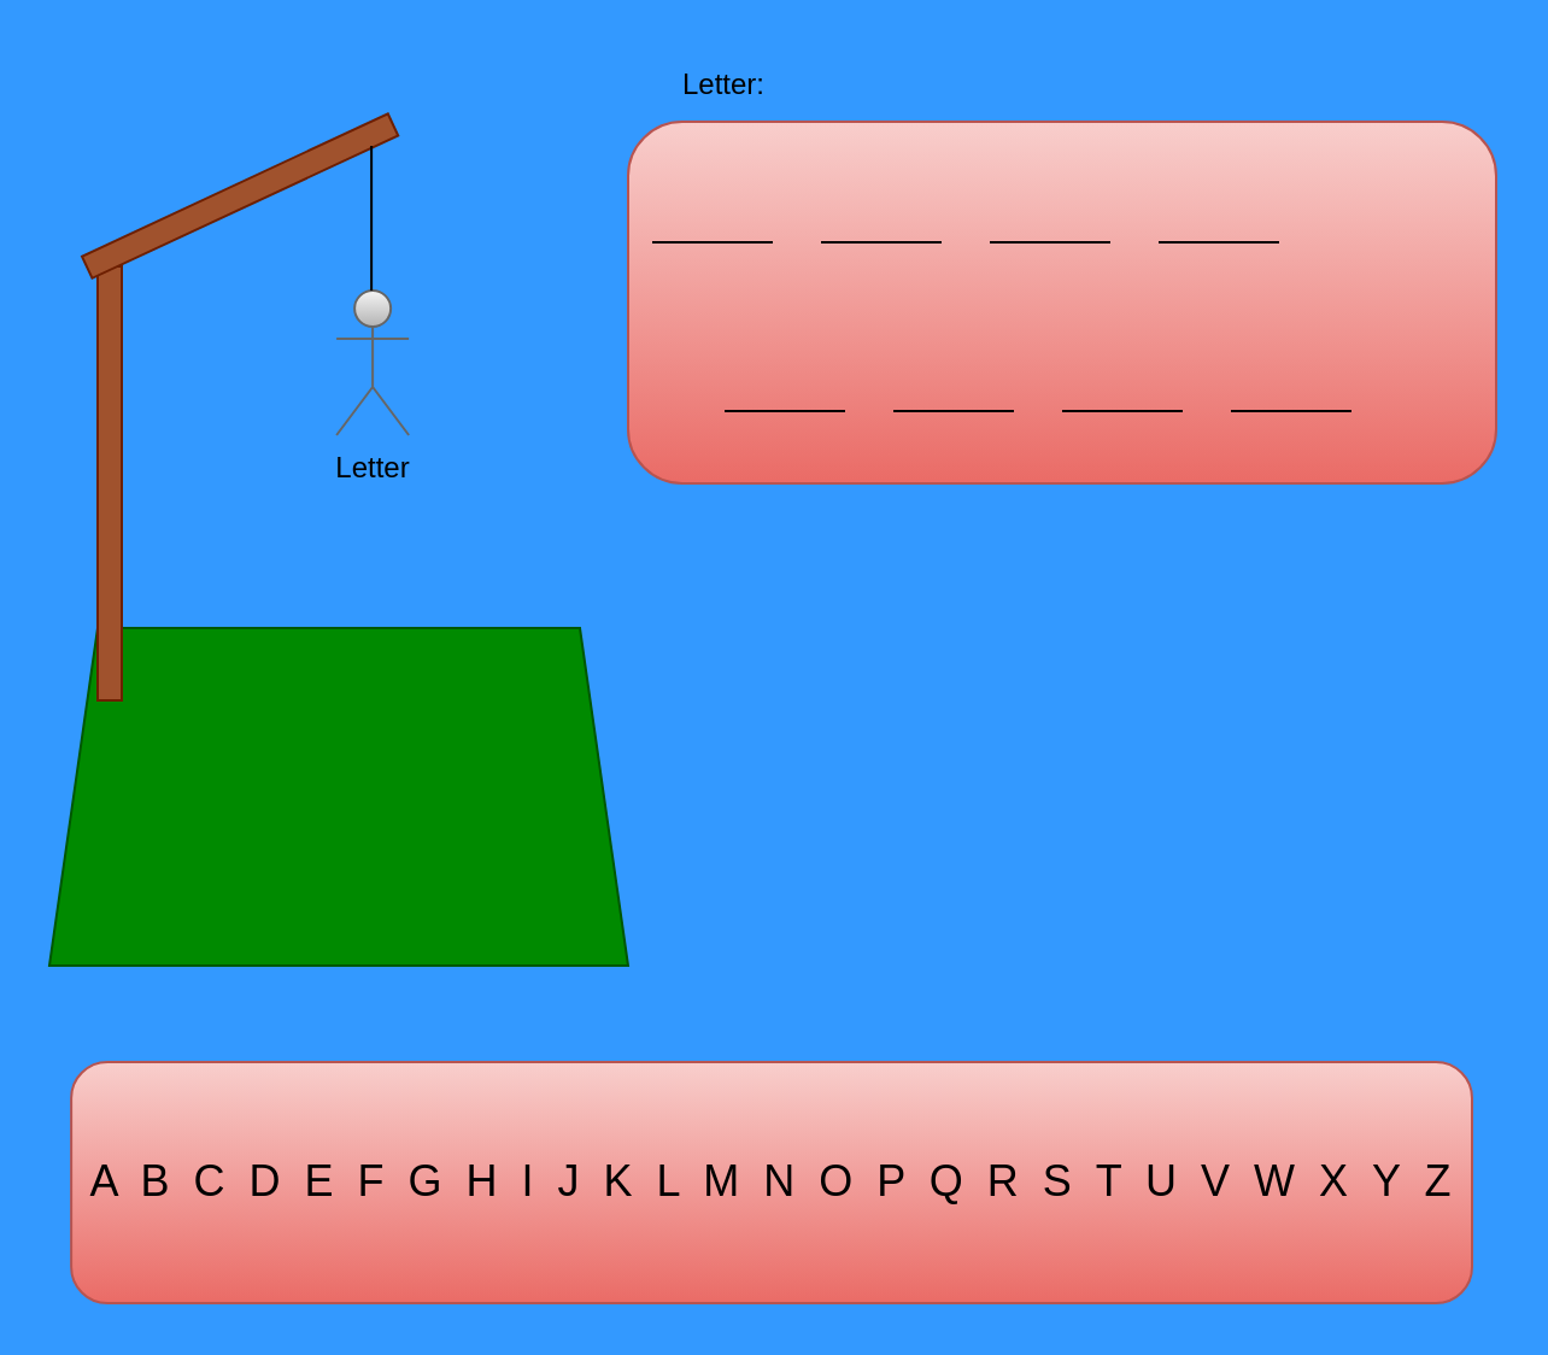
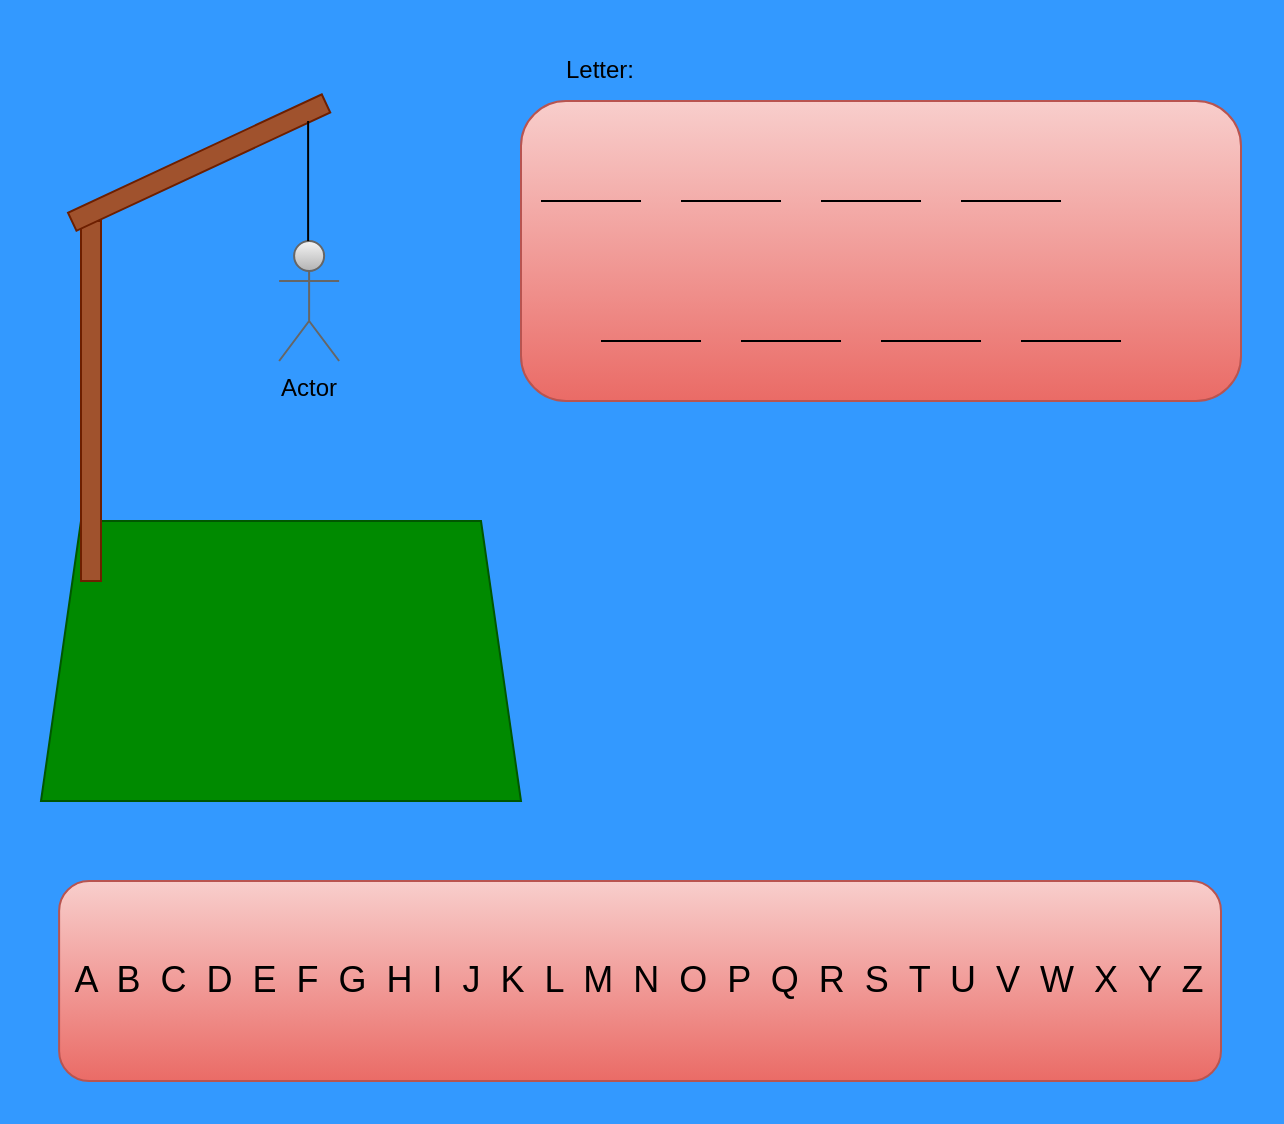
- <mxCell id="5" value="Letter" style="shape=umlActor;verticalLabelPosition=bottom;verticalAlign=top;html=1;outlineConnect=0;fillColor=#f5f5f5;strokeColor=#666666;gradientColor=#b3b3b3;" vertex="1" parent="1"><mxGeometry x="139.06" y="120" width="30" height="60" as="geometry" /></mxCell>
+ <mxCell id="5" value="Actor" style="shape=umlActor;verticalLabelPosition=bottom;verticalAlign=top;html=1;outlineConnect=0;fillColor=#f5f5f5;strokeColor=#666666;gradientColor=#b3b3b3;" vertex="1" parent="1"><mxGeometry x="139.06" y="120" width="30" height="60" as="geometry" /></mxCell>
